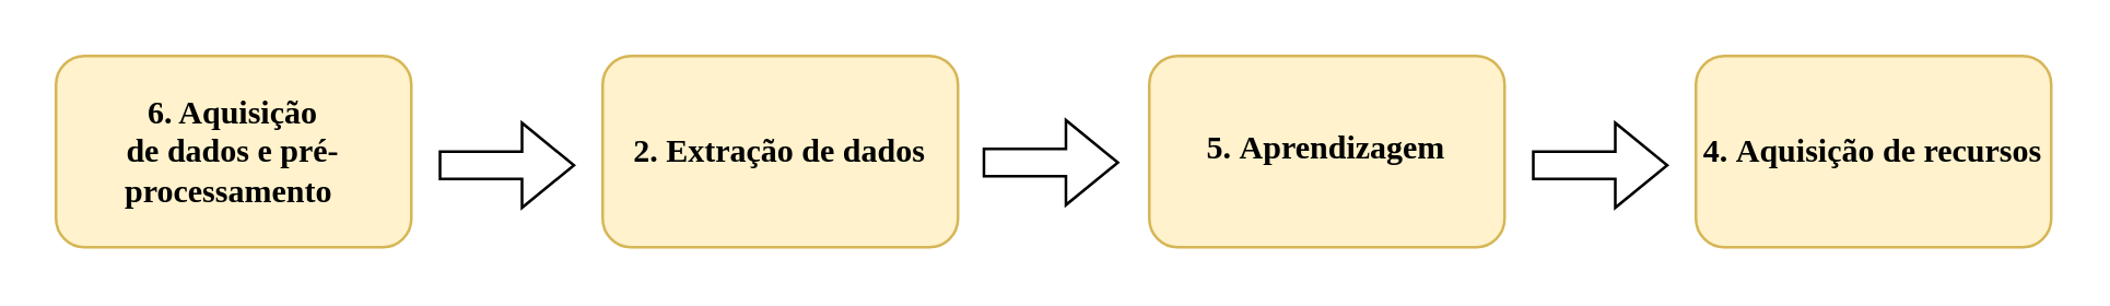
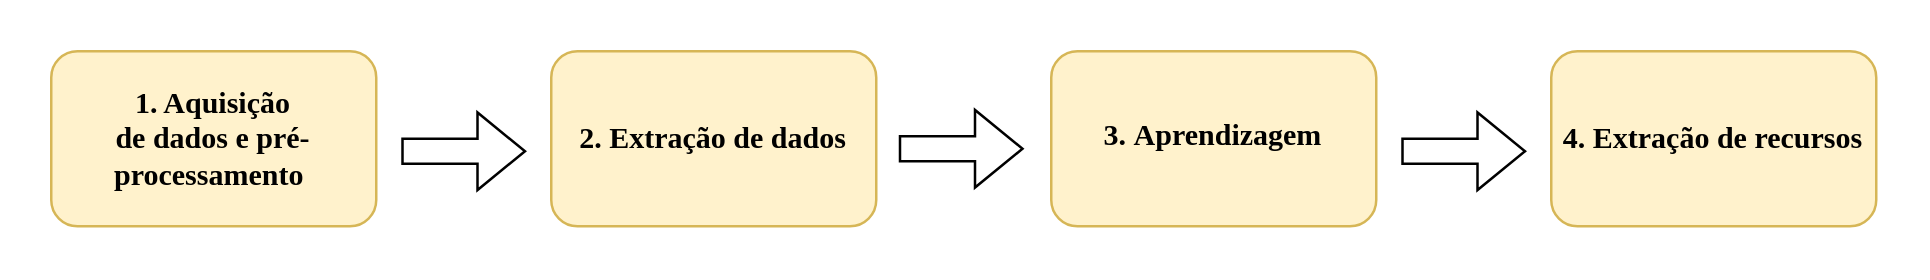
- <mxCell id="2" value="&lt;span&gt;&lt;font face=&quot;Times New Roman&quot;&gt;&lt;b&gt;6. Aquisição&lt;br&gt;de dados e pré-processamento&amp;nbsp;&lt;/b&gt;&lt;/font&gt;&lt;/span&gt;" style="rounded=1;whiteSpace=wrap;html=1;fillColor=#fff2cc;strokeColor=#d6b656;" vertex="1" parent="1"><mxGeometry x="20" y="20" width="130" height="70" as="geometry" /></mxCell>
+ <mxCell id="2" value="&lt;span&gt;&lt;font face=&quot;Times New Roman&quot;&gt;&lt;b&gt;1. Aquisição&lt;br&gt;de dados e pré-processamento&amp;nbsp;&lt;/b&gt;&lt;/font&gt;&lt;/span&gt;" style="rounded=1;whiteSpace=wrap;html=1;fillColor=#fff2cc;strokeColor=#d6b656;" vertex="1" parent="1"><mxGeometry x="20" y="20" width="130" height="70" as="geometry" /></mxCell>
- <mxCell id="5" value="&lt;span&gt;&lt;font face=&quot;Times New Roman&quot;&gt;&lt;b&gt;&lt;br&gt;&lt;/b&gt;&lt;/font&gt;&lt;/span&gt;&lt;b&gt;&lt;font face=&quot;Times New Roman&quot;&gt;5.&amp;nbsp;&lt;span style=&quot;background-color: initial;&quot;&gt;Aprendizagem&lt;/span&gt;&lt;/font&gt;&lt;/b&gt;&lt;span&gt;&lt;font face=&quot;Times New Roman&quot;&gt;&lt;br&gt;&lt;/font&gt;&lt;/span&gt;&lt;h5&gt;&lt;/h5&gt;" style="rounded=1;whiteSpace=wrap;html=1;fillColor=#fff2cc;strokeColor=#d6b656;" vertex="1" parent="1"><mxGeometry x="420" y="20" width="130" height="70" as="geometry" /></mxCell>
+ <mxCell id="5" value="&lt;span&gt;&lt;font face=&quot;Times New Roman&quot;&gt;&lt;b&gt;&lt;br&gt;&lt;/b&gt;&lt;/font&gt;&lt;/span&gt;&lt;b&gt;&lt;font face=&quot;Times New Roman&quot;&gt;3.&amp;nbsp;&lt;span style=&quot;background-color: initial;&quot;&gt;Aprendizagem&lt;/span&gt;&lt;/font&gt;&lt;/b&gt;&lt;span&gt;&lt;font face=&quot;Times New Roman&quot;&gt;&lt;br&gt;&lt;/font&gt;&lt;/span&gt;&lt;h5&gt;&lt;/h5&gt;" style="rounded=1;whiteSpace=wrap;html=1;fillColor=#fff2cc;strokeColor=#d6b656;" vertex="1" parent="1"><mxGeometry x="420" y="20" width="130" height="70" as="geometry" /></mxCell>
- <mxCell id="6" value="&lt;b style=&quot;&quot;&gt;&lt;font face=&quot;Times New Roman&quot;&gt;4.&amp;nbsp;&lt;span style=&quot;background-color: initial;&quot;&gt;Aquisição de recursos&lt;/span&gt;&lt;/font&gt;&lt;/b&gt;" style="rounded=1;whiteSpace=wrap;html=1;fillColor=#fff2cc;strokeColor=#d6b656;" vertex="1" parent="1"><mxGeometry x="620" y="20" width="130" height="70" as="geometry" /></mxCell>
+ <mxCell id="6" value="&lt;b style=&quot;&quot;&gt;&lt;font face=&quot;Times New Roman&quot;&gt;4.&amp;nbsp;&lt;span style=&quot;background-color: initial;&quot;&gt;Extração de recursos&lt;/span&gt;&lt;/font&gt;&lt;/b&gt;" style="rounded=1;whiteSpace=wrap;html=1;fillColor=#fff2cc;strokeColor=#d6b656;" vertex="1" parent="1"><mxGeometry x="620" y="20" width="130" height="70" as="geometry" /></mxCell>
